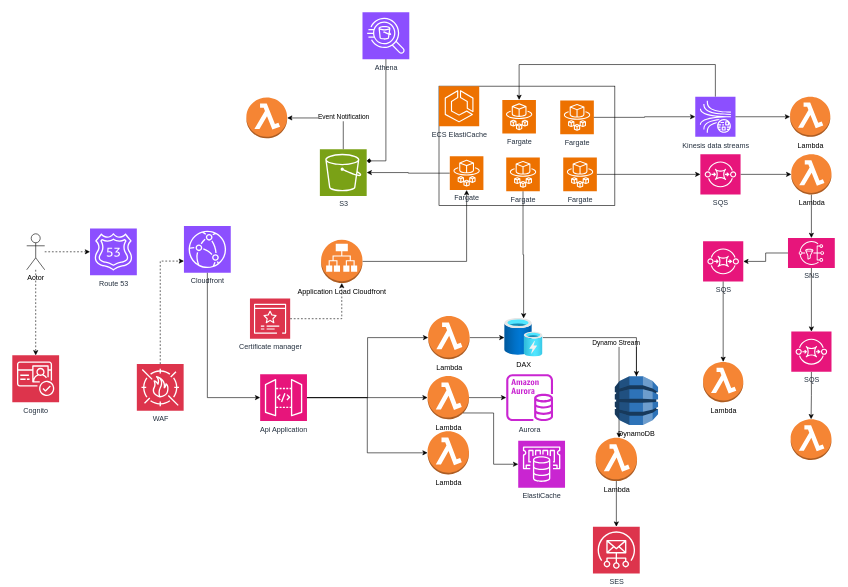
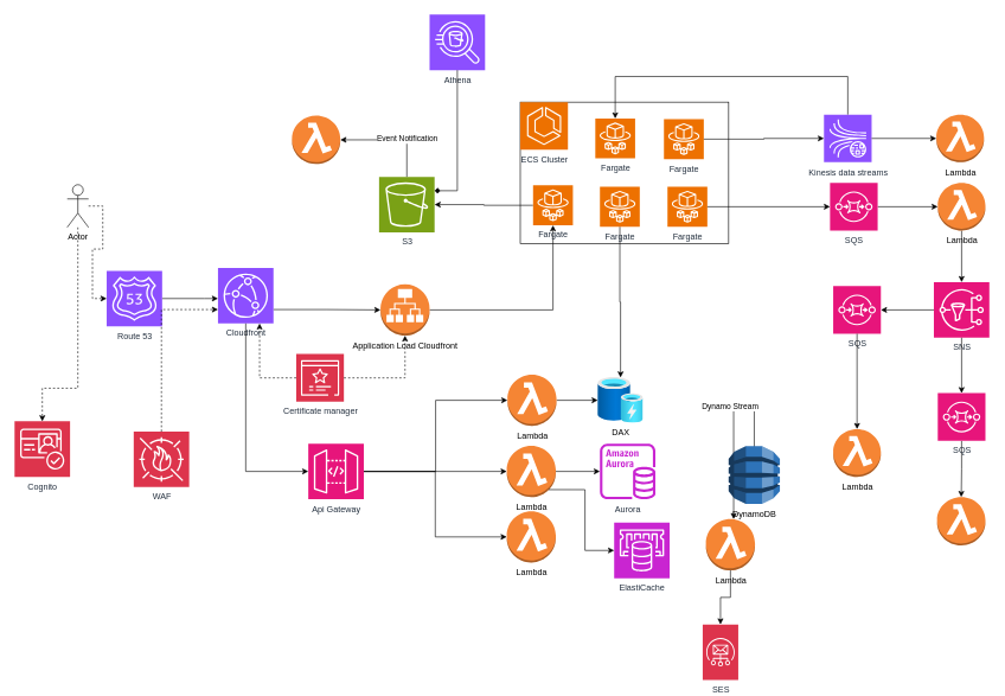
- <mxCell id="42" value="ECS ElastiCache" style="sketch=0;points=[[0,0,0],[0.25,0,0],[0.5,0,0],[0.75,0,0],[1,0,0],[0,1,0],[0.25,1,0],[0.5,1,0],[0.75,1,0],[1,1,0],[0,0.25,0],[0,0.5,0],[0,0.75,0],[1,0.25,0],[1,0.5,0],[1,0.75,0]];outlineConnect=0;fontColor=#232F3E;fillColor=#ED7100;strokeColor=#ffffff;dashed=0;verticalLabelPosition=bottom;verticalAlign=top;align=center;html=1;fontSize=12;fontStyle=0;aspect=fixed;shape=mxgraph.aws4.resourceIcon;resIcon=mxgraph.aws4.ecs;" parent="1" vertex="1"><mxGeometry x="731" y="143" width="67" height="67" as="geometry" /></mxCell>
+ <mxCell id="42" value="ECS Cluster" style="sketch=0;points=[[0,0,0],[0.25,0,0],[0.5,0,0],[0.75,0,0],[1,0,0],[0,1,0],[0.25,1,0],[0.5,1,0],[0.75,1,0],[1,1,0],[0,0.25,0],[0,0.5,0],[0,0.75,0],[1,0.25,0],[1,0.5,0],[1,0.75,0]];outlineConnect=0;fontColor=#232F3E;fillColor=#ED7100;strokeColor=#ffffff;dashed=0;verticalLabelPosition=bottom;verticalAlign=top;align=center;html=1;fontSize=12;fontStyle=0;aspect=fixed;shape=mxgraph.aws4.resourceIcon;resIcon=mxgraph.aws4.ecs;" parent="1" vertex="1"><mxGeometry x="731" y="143" width="67" height="67" as="geometry" /></mxCell>
- <mxCell id="3" value="Actor" style="shape=umlActor;verticalLabelPosition=bottom;verticalAlign=top;html=1;outlineConnect=0;" parent="1" vertex="1"><mxGeometry x="44" y="389" width="30" height="60" as="geometry" /></mxCell>
+ <mxCell id="3" value="Actor" style="shape=umlActor;verticalLabelPosition=bottom;verticalAlign=top;html=1;outlineConnect=0;" parent="1" vertex="1"><mxGeometry x="94" y="259" width="30" height="60" as="geometry" /></mxCell>
+ <mxCell id="32" style="edgeStyle=orthogonalEdgeStyle;rounded=0;orthogonalLoop=1;jettySize=auto;html=1;" parent="1" source="33" target="6" edge="1"><mxGeometry relative="1" as="geometry"><Array as="points"><mxPoint x="287" y="419" /><mxPoint x="287" y="419" /></Array></mxGeometry></mxCell>
- <mxCell id="17" value="SNS" style="sketch=0;points=[[0,0,0],[0.25,0,0],[0.5,0,0],[0.75,0,0],[1,0,0],[0,1,0],[0.25,1,0],[0.5,1,0],[0.75,1,0],[1,1,0],[0,0.25,0],[0,0.5,0],[0,0.75,0],[1,0.25,0],[1,0.5,0],[1,0.75,0]];outlineConnect=0;fontColor=#232F3E;fillColor=#E7157B;strokeColor=#ffffff;dashed=0;verticalLabelPosition=bottom;verticalAlign=top;align=center;html=1;fontSize=12;fontStyle=0;aspect=fixed;shape=mxgraph.aws4.resourceIcon;resIcon=mxgraph.aws4.sns;" parent="1" vertex="1"><mxGeometry x="1312.5" y="396" width="78" height="50" as="geometry" /></mxCell>
+ <mxCell id="17" value="SNS" style="sketch=0;points=[[0,0,0],[0.25,0,0],[0.5,0,0],[0.75,0,0],[1,0,0],[0,1,0],[0.25,1,0],[0.5,1,0],[0.75,1,0],[1,1,0],[0,0.25,0],[0,0.5,0],[0,0.75,0],[1,0.25,0],[1,0.5,0],[1,0.75,0]];outlineConnect=0;fontColor=#232F3E;fillColor=#E7157B;strokeColor=#ffffff;dashed=0;verticalLabelPosition=bottom;verticalAlign=top;align=center;html=1;fontSize=12;fontStyle=0;aspect=fixed;shape=mxgraph.aws4.resourceIcon;resIcon=mxgraph.aws4.sns;" parent="1" vertex="1"><mxGeometry x="1312.5" y="396" width="78" height="78" as="geometry" /></mxCell>
+ <mxCell id="5" style="edgeStyle=orthogonalEdgeStyle;rounded=0;orthogonalLoop=1;jettySize=auto;html=1;exitX=1;exitY=0.75;exitDx=0;exitDy=0;exitPerimeter=0;" parent="1" source="6" target="22" edge="1"><mxGeometry relative="1" as="geometry" /></mxCell>
+ <mxCell id="55" style="edgeStyle=orthogonalEdgeStyle;rounded=0;orthogonalLoop=1;jettySize=auto;html=1;exitX=0;exitY=0.5;exitDx=0;exitDy=0;exitPerimeter=0;entryX=0.75;entryY=1;entryDx=0;entryDy=0;entryPerimeter=0;dashed=1;" parent="1" source="20" target="6" edge="1"><mxGeometry relative="1" as="geometry" /></mxCell>
- <mxCell id="29" style="edgeStyle=orthogonalEdgeStyle;rounded=0;orthogonalLoop=1;jettySize=auto;html=1;" parent="1" source="30" target="28" edge="1"><mxGeometry relative="1" as="geometry" /></mxCell>
- <mxCell id="70" value="WAF" style="sketch=0;points=[[0,0,0],[0.25,0,0],[0.5,0,0],[0.75,0,0],[1,0,0],[0,1,0],[0.25,1,0],[0.5,1,0],[0.75,1,0],[1,1,0],[0,0.25,0],[0,0.5,0],[0,0.75,0],[1,0.25,0],[1,0.5,0],[1,0.75,0]];outlineConnect=0;fontColor=#232F3E;fillColor=#DD344C;strokeColor=#ffffff;dashed=0;verticalLabelPosition=bottom;verticalAlign=top;align=center;html=1;fontSize=12;fontStyle=0;aspect=fixed;shape=mxgraph.aws4.resourceIcon;resIcon=mxgraph.aws4.waf;" vertex="1" parent="1"><mxGeometry x="227.5" y="606" width="78" height="78" as="geometry" /></mxCell>
+ <mxCell id="70" value="WAF" style="sketch=0;points=[[0,0,0],[0.25,0,0],[0.5,0,0],[0.75,0,0],[1,0,0],[0,1,0],[0.25,1,0],[0.5,1,0],[0.75,1,0],[1,1,0],[0,0.25,0],[0,0.5,0],[0,0.75,0],[1,0.25,0],[1,0.5,0],[1,0.75,0]];outlineConnect=0;fontColor=#232F3E;fillColor=#DD344C;strokeColor=#ffffff;dashed=0;verticalLabelPosition=bottom;verticalAlign=top;align=center;html=1;fontSize=12;fontStyle=0;aspect=fixed;shape=mxgraph.aws4.resourceIcon;resIcon=mxgraph.aws4.waf;" vertex="1" parent="1"><mxGeometry x="187.5" y="606" width="78" height="78" as="geometry" /></mxCell>
- <mxCell id="19" value="Api Application" style="sketch=0;points=[[0,0,0],[0.25,0,0],[0.5,0,0],[0.75,0,0],[1,0,0],[0,1,0],[0.25,1,0],[0.5,1,0],[0.75,1,0],[1,1,0],[0,0.25,0],[0,0.5,0],[0,0.75,0],[1,0.25,0],[1,0.5,0],[1,0.75,0]];outlineConnect=0;fontColor=#232F3E;fillColor=#E7157B;strokeColor=#ffffff;dashed=0;verticalLabelPosition=bottom;verticalAlign=top;align=center;html=1;fontSize=12;fontStyle=0;aspect=fixed;shape=mxgraph.aws4.resourceIcon;resIcon=mxgraph.aws4.api_gateway;" parent="1" vertex="1"><mxGeometry x="433" y="623" width="78" height="78" as="geometry" /></mxCell>
+ <mxCell id="19" value="Api Gateway" style="sketch=0;points=[[0,0,0],[0.25,0,0],[0.5,0,0],[0.75,0,0],[1,0,0],[0,1,0],[0.25,1,0],[0.5,1,0],[0.75,1,0],[1,1,0],[0,0.25,0],[0,0.5,0],[0,0.75,0],[1,0.25,0],[1,0.5,0],[1,0.75,0]];outlineConnect=0;fontColor=#232F3E;fillColor=#E7157B;strokeColor=#ffffff;dashed=0;verticalLabelPosition=bottom;verticalAlign=top;align=center;html=1;fontSize=12;fontStyle=0;aspect=fixed;shape=mxgraph.aws4.resourceIcon;resIcon=mxgraph.aws4.api_gateway;" parent="1" vertex="1"><mxGeometry x="433" y="623" width="78" height="78" as="geometry" /></mxCell>
- <mxCell id="39" value="SES" style="sketch=0;points=[[0,0,0],[0.25,0,0],[0.5,0,0],[0.75,0,0],[1,0,0],[0,1,0],[0.25,1,0],[0.5,1,0],[0.75,1,0],[1,1,0],[0,0.25,0],[0,0.5,0],[0,0.75,0],[1,0.25,0],[1,0.5,0],[1,0.75,0]];outlineConnect=0;fontColor=#232F3E;fillColor=#DD344C;strokeColor=#ffffff;dashed=0;verticalLabelPosition=bottom;verticalAlign=top;align=center;html=1;fontSize=12;fontStyle=0;aspect=fixed;shape=mxgraph.aws4.resourceIcon;resIcon=mxgraph.aws4.simple_email_service;" parent="1" vertex="1"><mxGeometry x="987.5" y="877" width="78" height="78" as="geometry" /></mxCell>
+ <mxCell id="39" value="SES" style="sketch=0;points=[[0,0,0],[0.25,0,0],[0.5,0,0],[0.75,0,0],[1,0,0],[0,1,0],[0.25,1,0],[0.5,1,0],[0.75,1,0],[1,1,0],[0,0.25,0],[0,0.5,0],[0,0.75,0],[1,0.25,0],[1,0.5,0],[1,0.75,0]];outlineConnect=0;fontColor=#232F3E;fillColor=#DD344C;strokeColor=#ffffff;dashed=0;verticalLabelPosition=bottom;verticalAlign=top;align=center;html=1;fontSize=12;fontStyle=0;aspect=fixed;shape=mxgraph.aws4.resourceIcon;resIcon=mxgraph.aws4.simple_email_service;" parent="1" vertex="1"><mxGeometry x="987.5" y="877" width="50" height="78" as="geometry" /></mxCell>
